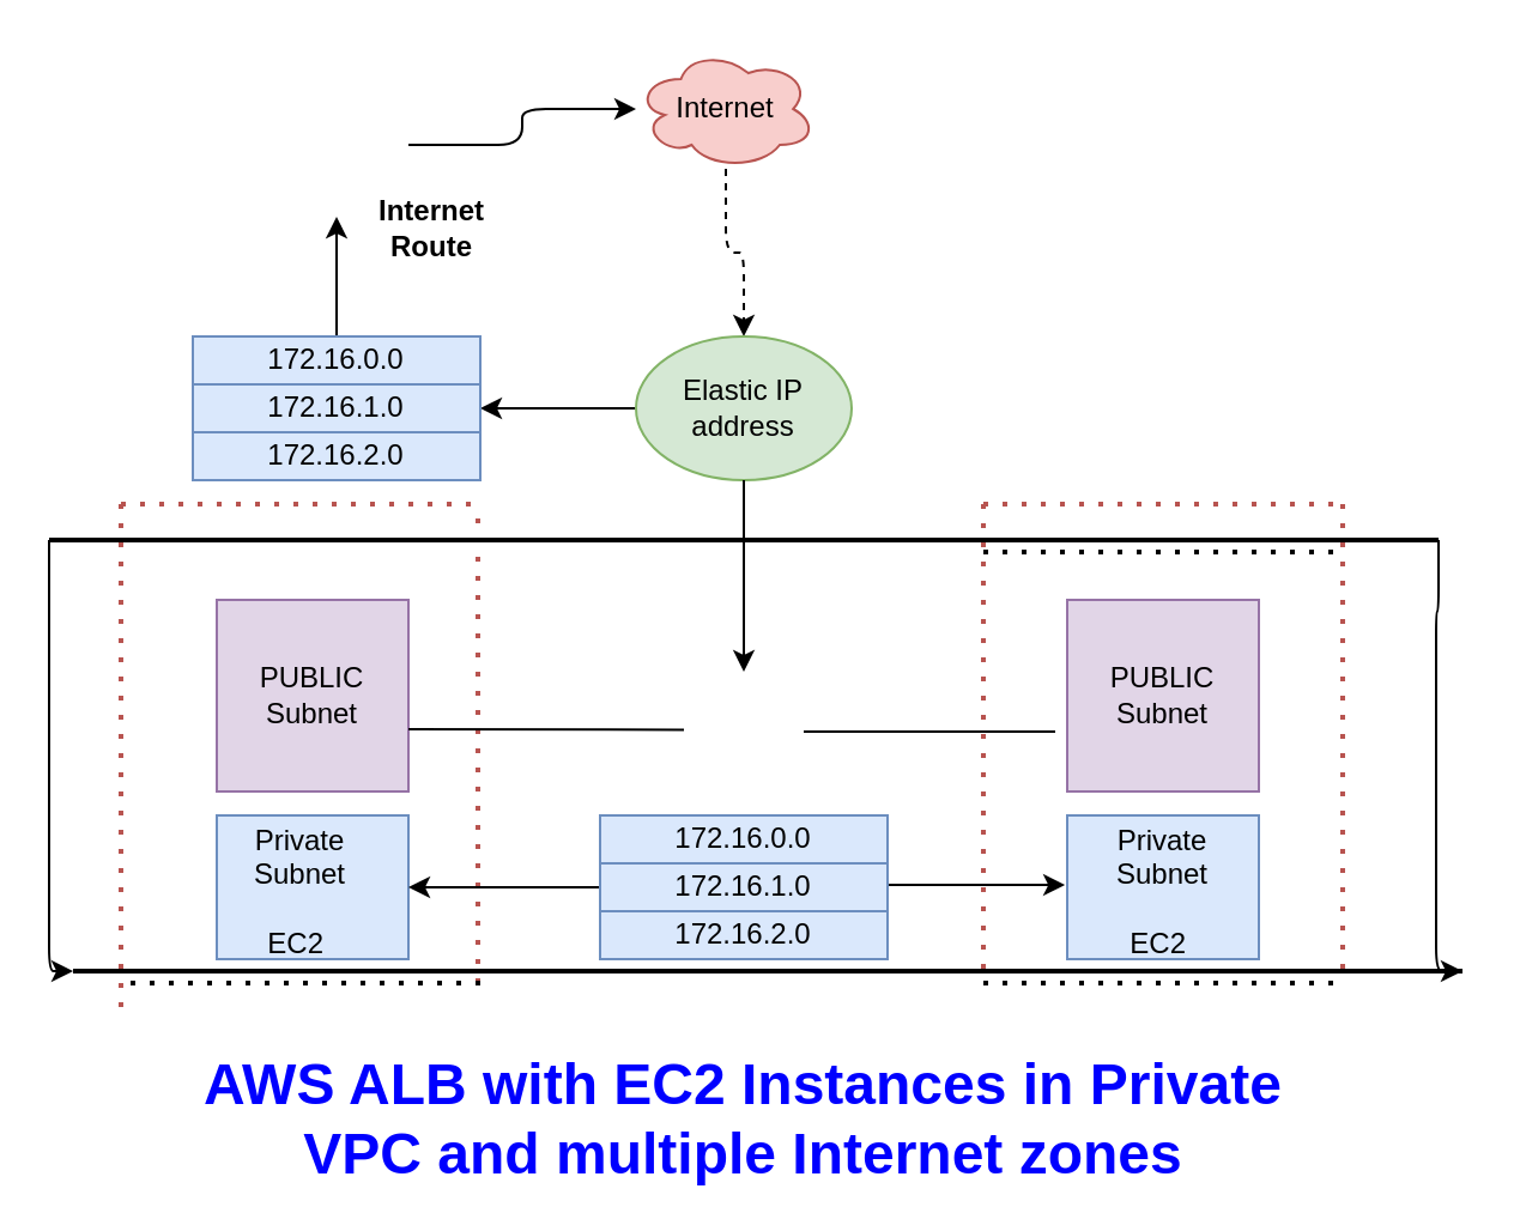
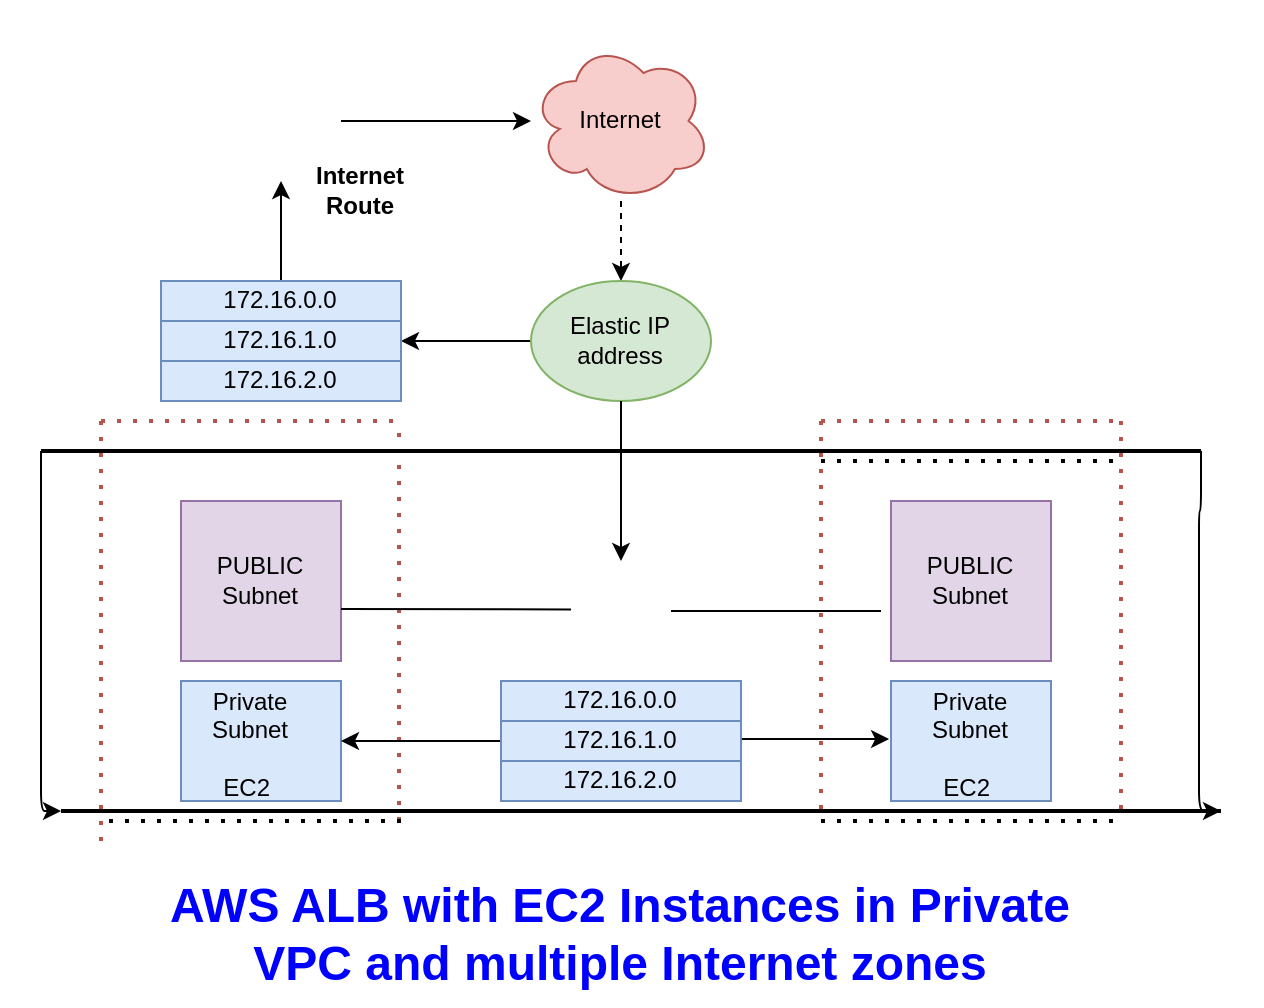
- <mxCell id="3" value="Internet" style="ellipse;shape=cloud;whiteSpace=wrap;html=1;fillColor=#f8cecc;strokeColor=#b85450;" vertex="1" parent="1"><mxGeometry x="265" y="20" width="75" height="50" as="geometry" /></mxCell>
+ <mxCell id="3" value="Internet" style="ellipse;shape=cloud;whiteSpace=wrap;html=1;fillColor=#f8cecc;strokeColor=#b85450;" vertex="1" parent="1"><mxGeometry x="265" y="20" width="90" height="80" as="geometry" /></mxCell>
